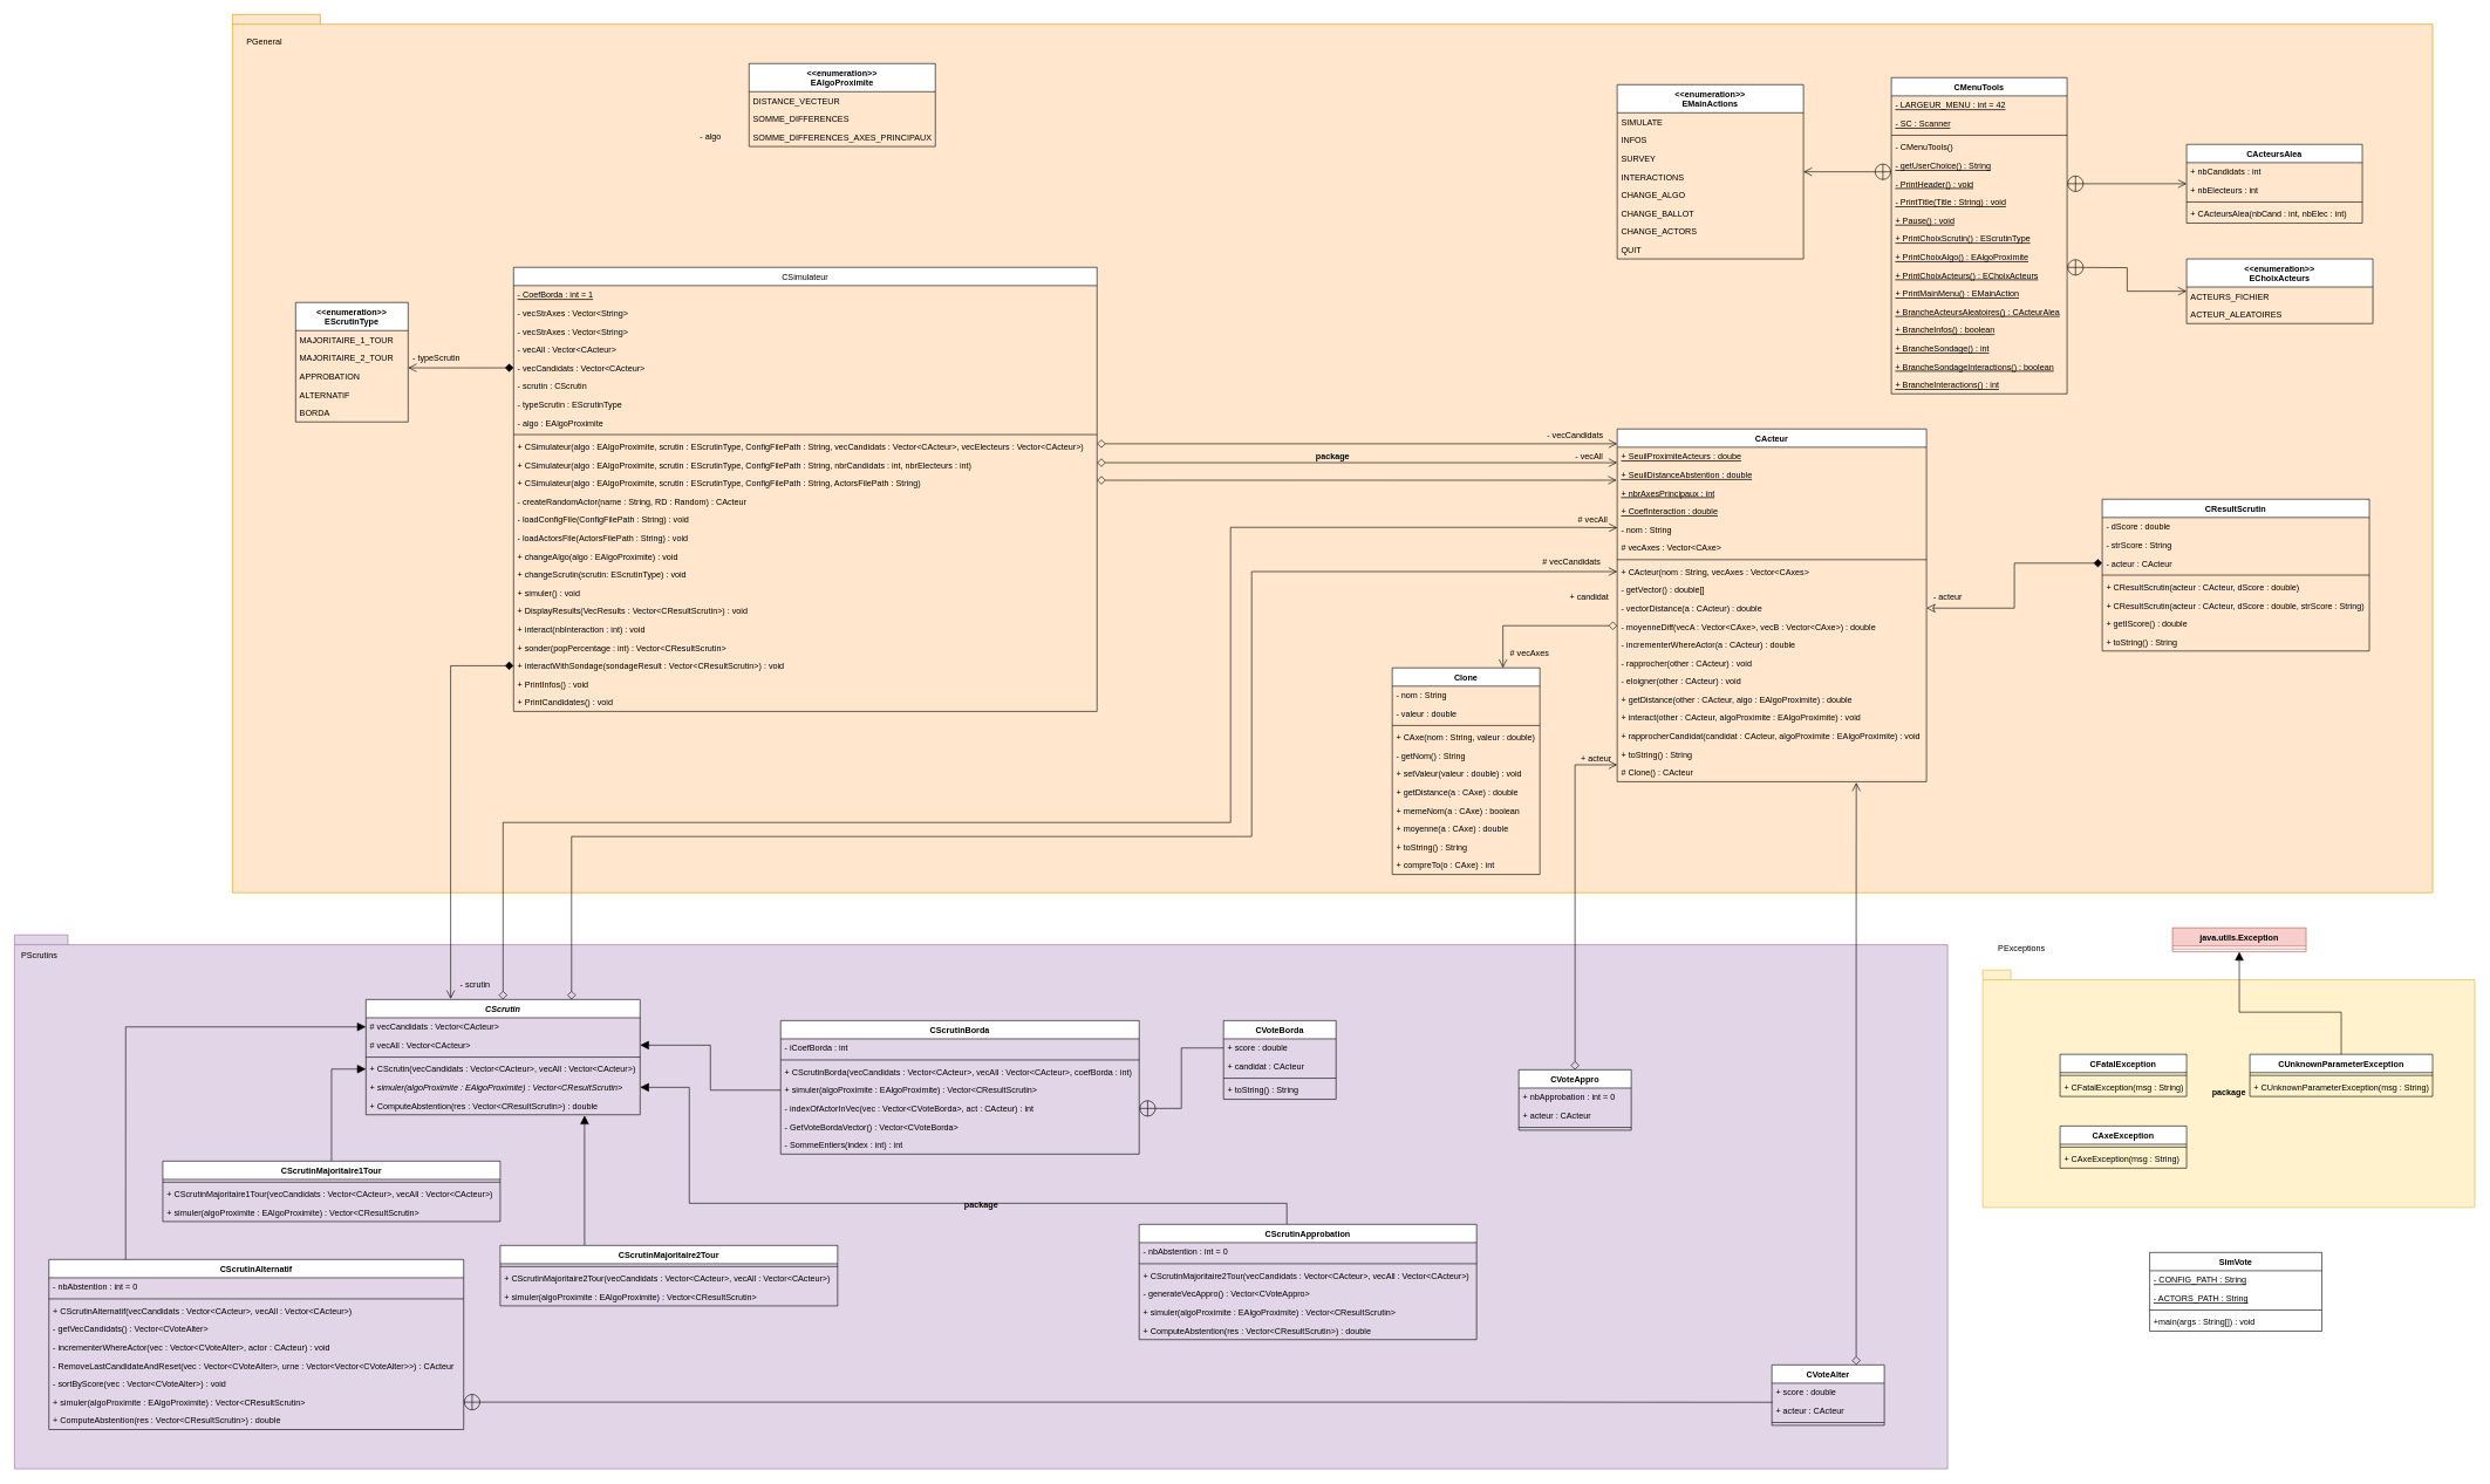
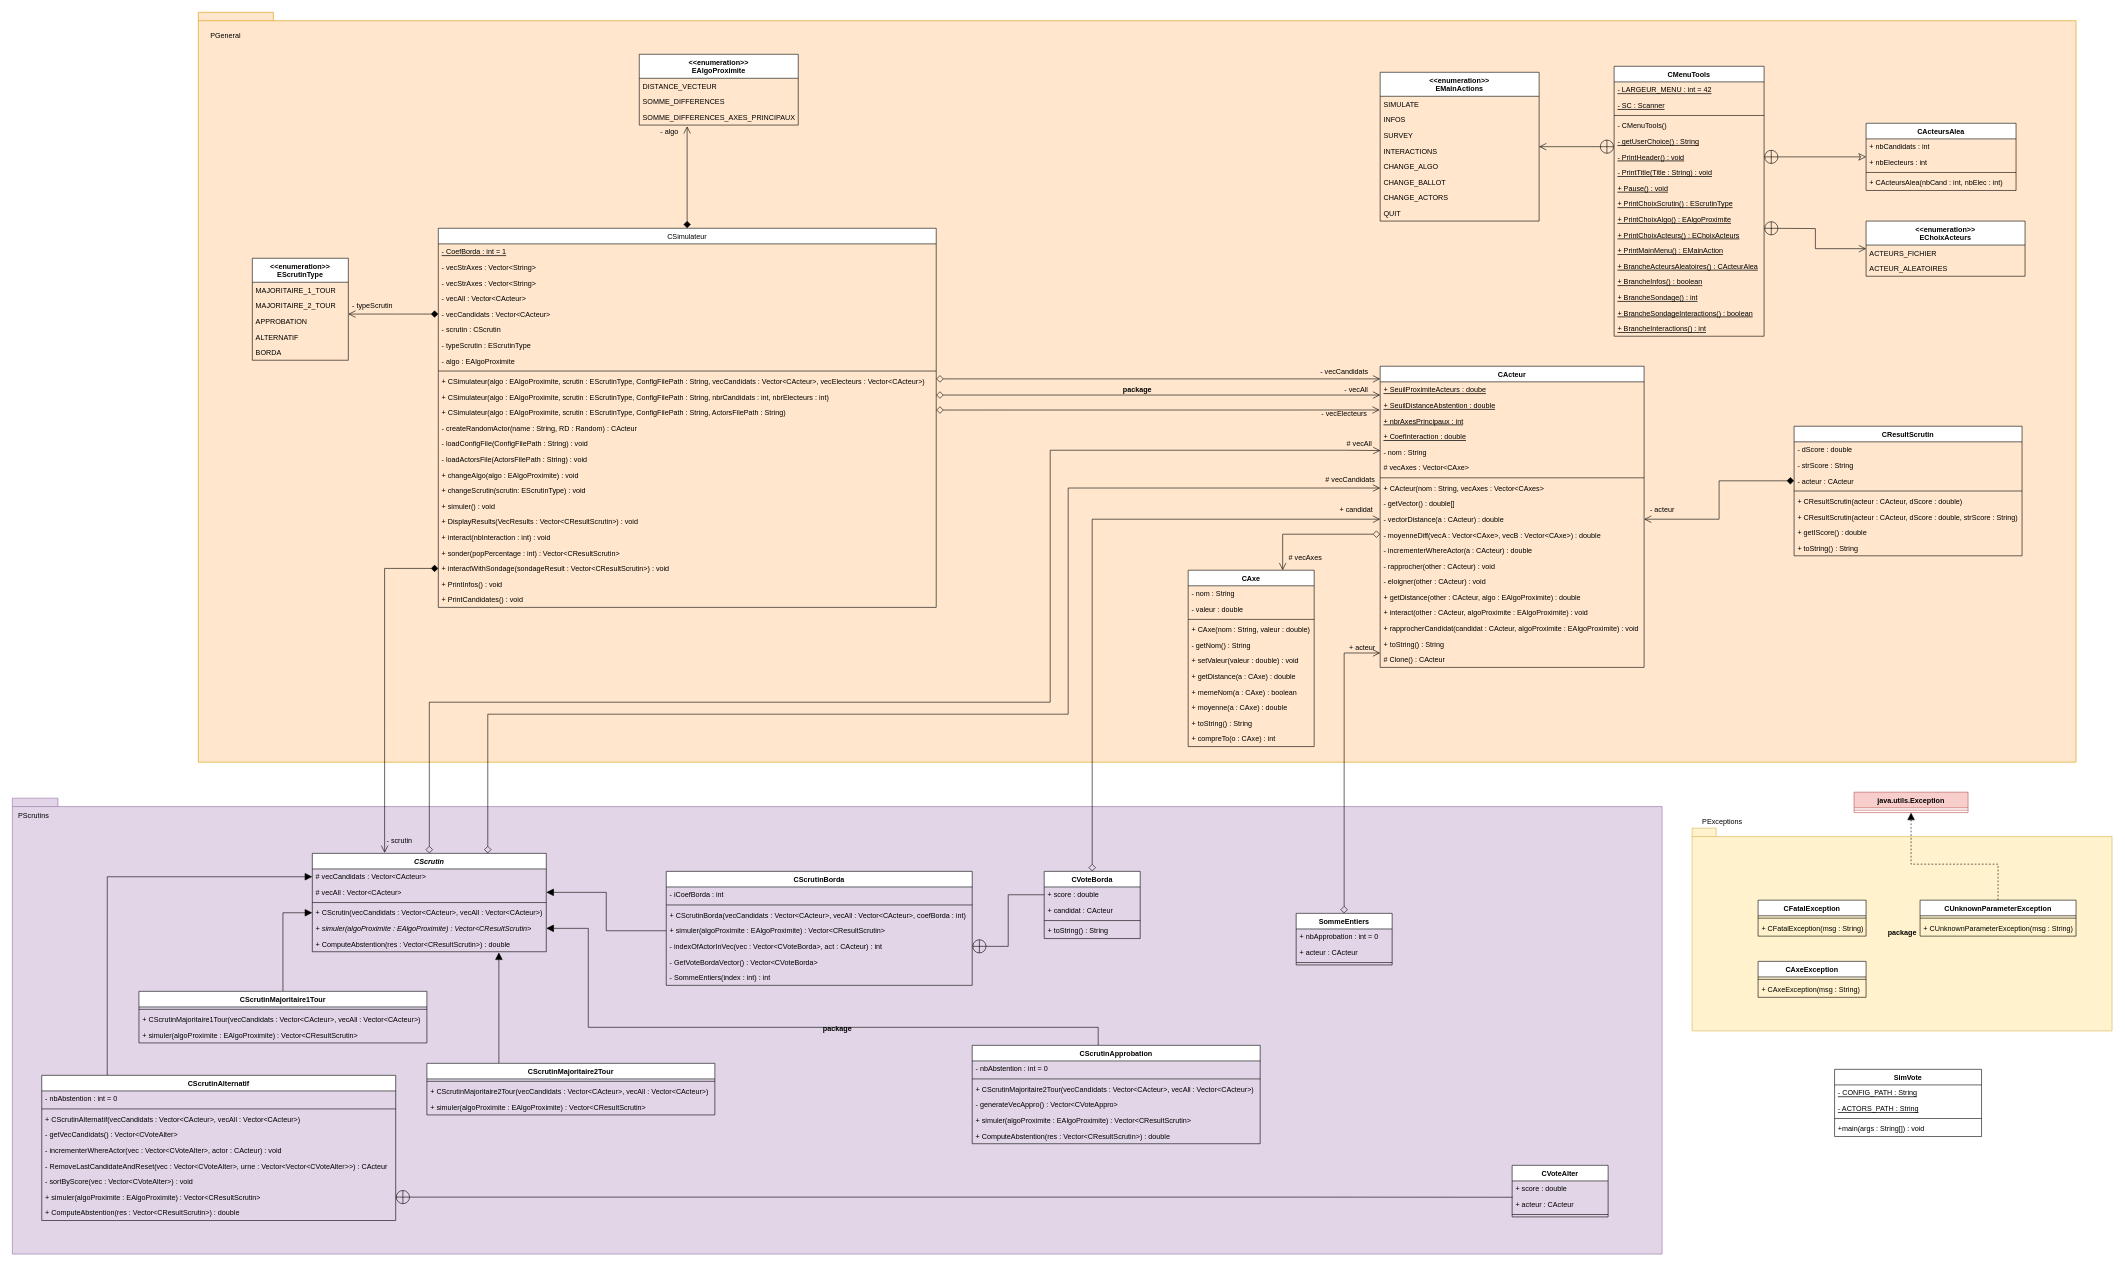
- <mxCell id="43" value="- algo" style="text;html=1;align=center;verticalAlign=middle;resizable=0;points=[];autosize=1;strokeColor=none;fillColor=none;" vertex="1" parent="1"><mxGeometry x="985" y="185" width="50" height="20" as="geometry" /></mxCell>
+ <mxCell id="43" value="- algo" style="text;html=1;align=center;verticalAlign=middle;resizable=0;points=[];autosize=1;strokeColor=none;fillColor=none;" vertex="1" parent="1"><mxGeometry x="1090" y="210" width="50" height="20" as="geometry" /></mxCell>
+ <mxCell id="5" style="edgeStyle=orthogonalEdgeStyle;rounded=0;orthogonalLoop=1;jettySize=auto;html=1;exitX=0.5;exitY=0;exitDx=0;exitDy=0;startArrow=diamond;startFill=1;endArrow=open;endFill=0;startSize=10;endSize=10;entryX=0.301;entryY=1.077;entryDx=0;entryDy=0;entryPerimeter=0;" edge="1" parent="1" source="6" target="42"><mxGeometry relative="1" as="geometry"><mxPoint x="1144.8" y="210" as="targetPoint" /><Array as="points"><mxPoint x="1145" y="210" /></Array></mxGeometry></mxCell>
- <mxCell id="77" style="edgeStyle=orthogonalEdgeStyle;rounded=0;orthogonalLoop=1;jettySize=auto;html=1;exitX=1;exitY=0.5;exitDx=0;exitDy=0;entryX=0;entryY=0.5;entryDx=0;entryDy=0;startArrow=circlePlus;startFill=0;endArrow=open;endFill=0;startSize=10;endSize=10;" edge="1" parent="1" source="50" target="72"><mxGeometry relative="1" as="geometry"><Array as="points"><mxPoint x="3110" y="261" /></Array></mxGeometry></mxCell>
+ <mxCell id="77" style="edgeStyle=orthogonalEdgeStyle;rounded=0;orthogonalLoop=1;jettySize=auto;html=1;exitX=1;exitY=0.5;exitDx=0;exitDy=0;entryX=0;entryY=0.5;entryDx=0;entryDy=0;startArrow=circlePlus;startFill=0;endArrow=classic;endFill=0;startSize=10;endSize=10;" edge="1" parent="1" source="50" target="72"><mxGeometry relative="1" as="geometry"><Array as="points"><mxPoint x="3110" y="261" /></Array></mxGeometry></mxCell>
+ <mxCell id="199" value="- vecElecteurs" style="text;html=1;align=center;verticalAlign=middle;resizable=0;points=[];autosize=1;strokeColor=none;fillColor=none;" vertex="1" parent="1"><mxGeometry x="2195" y="680" width="90" height="20" as="geometry" /></mxCell>
- <mxCell id="201" value="# vecCandidats" style="text;html=1;align=center;verticalAlign=middle;resizable=0;points=[];autosize=1;strokeColor=none;fillColor=none;" vertex="1" parent="1"><mxGeometry x="2185" y="790" width="100" height="20" as="geometry" /></mxCell>
+ <mxCell id="201" value="# vecCandidats" style="text;html=1;align=center;verticalAlign=middle;resizable=0;points=[];autosize=1;strokeColor=none;fillColor=none;" vertex="1" parent="1"><mxGeometry x="2200" y="790" width="100" height="20" as="geometry" /></mxCell>
- <mxCell id="111" style="edgeStyle=orthogonalEdgeStyle;rounded=0;orthogonalLoop=1;jettySize=auto;html=1;exitX=0;exitY=0.5;exitDx=0;exitDy=0;entryX=1;entryY=0.5;entryDx=0;entryDy=0;startArrow=diamond;startFill=1;endArrow=classic;endFill=0;startSize=10;endSize=10;" edge="1" parent="1" source="105" target="92"><mxGeometry relative="1" as="geometry" /></mxCell>
+ <mxCell id="111" style="edgeStyle=orthogonalEdgeStyle;rounded=0;orthogonalLoop=1;jettySize=auto;html=1;exitX=0;exitY=0.5;exitDx=0;exitDy=0;entryX=1;entryY=0.5;entryDx=0;entryDy=0;startArrow=diamond;startFill=1;endArrow=open;endFill=0;startSize=10;endSize=10;" edge="1" parent="1" source="105" target="92"><mxGeometry relative="1" as="geometry" /></mxCell>
+ <mxCell id="168" style="edgeStyle=orthogonalEdgeStyle;rounded=0;orthogonalLoop=1;jettySize=auto;html=1;entryX=0;entryY=0.5;entryDx=0;entryDy=0;startArrow=diamond;startFill=0;endArrow=open;endFill=0;startSize=10;endSize=10;" edge="1" parent="1" source="169" target="92"><mxGeometry relative="1" as="geometry" /></mxCell>
- <mxCell id="112" value="Clone" style="swimlane;fontStyle=1;align=center;verticalAlign=top;childLayout=stackLayout;horizontal=1;startSize=26;horizontalStack=0;resizeParent=1;resizeParentMax=0;resizeLast=0;collapsible=1;marginBottom=0;" vertex="1" parent="1"><mxGeometry x="1980" y="950" width="210" height="294" as="geometry" /></mxCell>
+ <mxCell id="112" value="CAxe" style="swimlane;fontStyle=1;align=center;verticalAlign=top;childLayout=stackLayout;horizontal=1;startSize=26;horizontalStack=0;resizeParent=1;resizeParentMax=0;resizeLast=0;collapsible=1;marginBottom=0;" vertex="1" parent="1"><mxGeometry x="1980" y="950" width="210" height="294" as="geometry" /></mxCell>
- <mxCell id="188" style="edgeStyle=orthogonalEdgeStyle;rounded=0;orthogonalLoop=1;jettySize=auto;html=1;exitX=0.75;exitY=0;exitDx=0;exitDy=0;startArrow=diamond;startFill=0;endArrow=open;endFill=0;startSize=10;endSize=10;entryX=0.773;entryY=1.048;entryDx=0;entryDy=0;entryPerimeter=0;" edge="1" parent="1" source="189" target="101"><mxGeometry relative="1" as="geometry"><mxPoint x="2640" y="1130" as="targetPoint" /><Array as="points"><mxPoint x="2640" y="1290" /><mxPoint x="2640" y="1290" /></Array></mxGeometry></mxCell>
- <mxCell id="216" value="PExceptions" style="text;html=1;align=center;verticalAlign=middle;resizable=0;points=[];autosize=1;strokeColor=none;fillColor=none;" vertex="1" parent="1"><mxGeometry x="2835" y="1340" width="80" height="20" as="geometry" /></mxCell>
+ <mxCell id="216" value="PExceptions" style="text;html=1;align=center;verticalAlign=middle;resizable=0;points=[];autosize=1;strokeColor=none;fillColor=none;" vertex="1" parent="1"><mxGeometry x="2830" y="1360" width="80" height="20" as="geometry" /></mxCell>
- <mxCell id="137" value="- scrutin" style="text;html=1;align=center;verticalAlign=middle;resizable=0;points=[];autosize=1;strokeColor=none;fillColor=none;" vertex="1" parent="1"><mxGeometry x="645" y="1392" width="60" height="20" as="geometry" /></mxCell>
+ <mxCell id="137" value="- scrutin" style="text;html=1;align=center;verticalAlign=middle;resizable=0;points=[];autosize=1;strokeColor=none;fillColor=none;" vertex="1" parent="1"><mxGeometry x="635" y="1392" width="60" height="20" as="geometry" /></mxCell>
- <mxCell id="207" style="edgeStyle=orthogonalEdgeStyle;rounded=0;orthogonalLoop=1;jettySize=auto;html=1;entryX=0.5;entryY=1;entryDx=0;entryDy=0;startArrow=none;startFill=0;endArrow=block;endFill=1;startSize=10;endSize=10;" edge="1" parent="1" source="208" target="214"><mxGeometry relative="1" as="geometry"><Array as="points"><mxPoint x="3330" y="1440" /><mxPoint x="3185" y="1440" /></Array></mxGeometry></mxCell>
+ <mxCell id="207" style="edgeStyle=orthogonalEdgeStyle;rounded=0;orthogonalLoop=1;jettySize=auto;html=1;entryX=0.5;entryY=1;entryDx=0;entryDy=0;startArrow=none;startFill=0;endArrow=block;endFill=1;startSize=10;endSize=10;dashed=1;" edge="1" parent="1" source="208" target="214"><mxGeometry relative="1" as="geometry"><Array as="points"><mxPoint x="3330" y="1440" /><mxPoint x="3185" y="1440" /></Array></mxGeometry></mxCell>
- <mxCell id="184" value="CVoteAppro" style="swimlane;fontStyle=1;align=center;verticalAlign=top;childLayout=stackLayout;horizontal=1;startSize=26;horizontalStack=0;resizeParent=1;resizeParentMax=0;resizeLast=0;collapsible=1;marginBottom=0;" vertex="1" parent="1"><mxGeometry x="2160" y="1522" width="160" height="86" as="geometry" /></mxCell>
+ <mxCell id="184" value="SommeEntiers" style="swimlane;fontStyle=1;align=center;verticalAlign=top;childLayout=stackLayout;horizontal=1;startSize=26;horizontalStack=0;resizeParent=1;resizeParentMax=0;resizeLast=0;collapsible=1;marginBottom=0;" vertex="1" parent="1"><mxGeometry x="2160" y="1522" width="160" height="86" as="geometry" /></mxCell>
